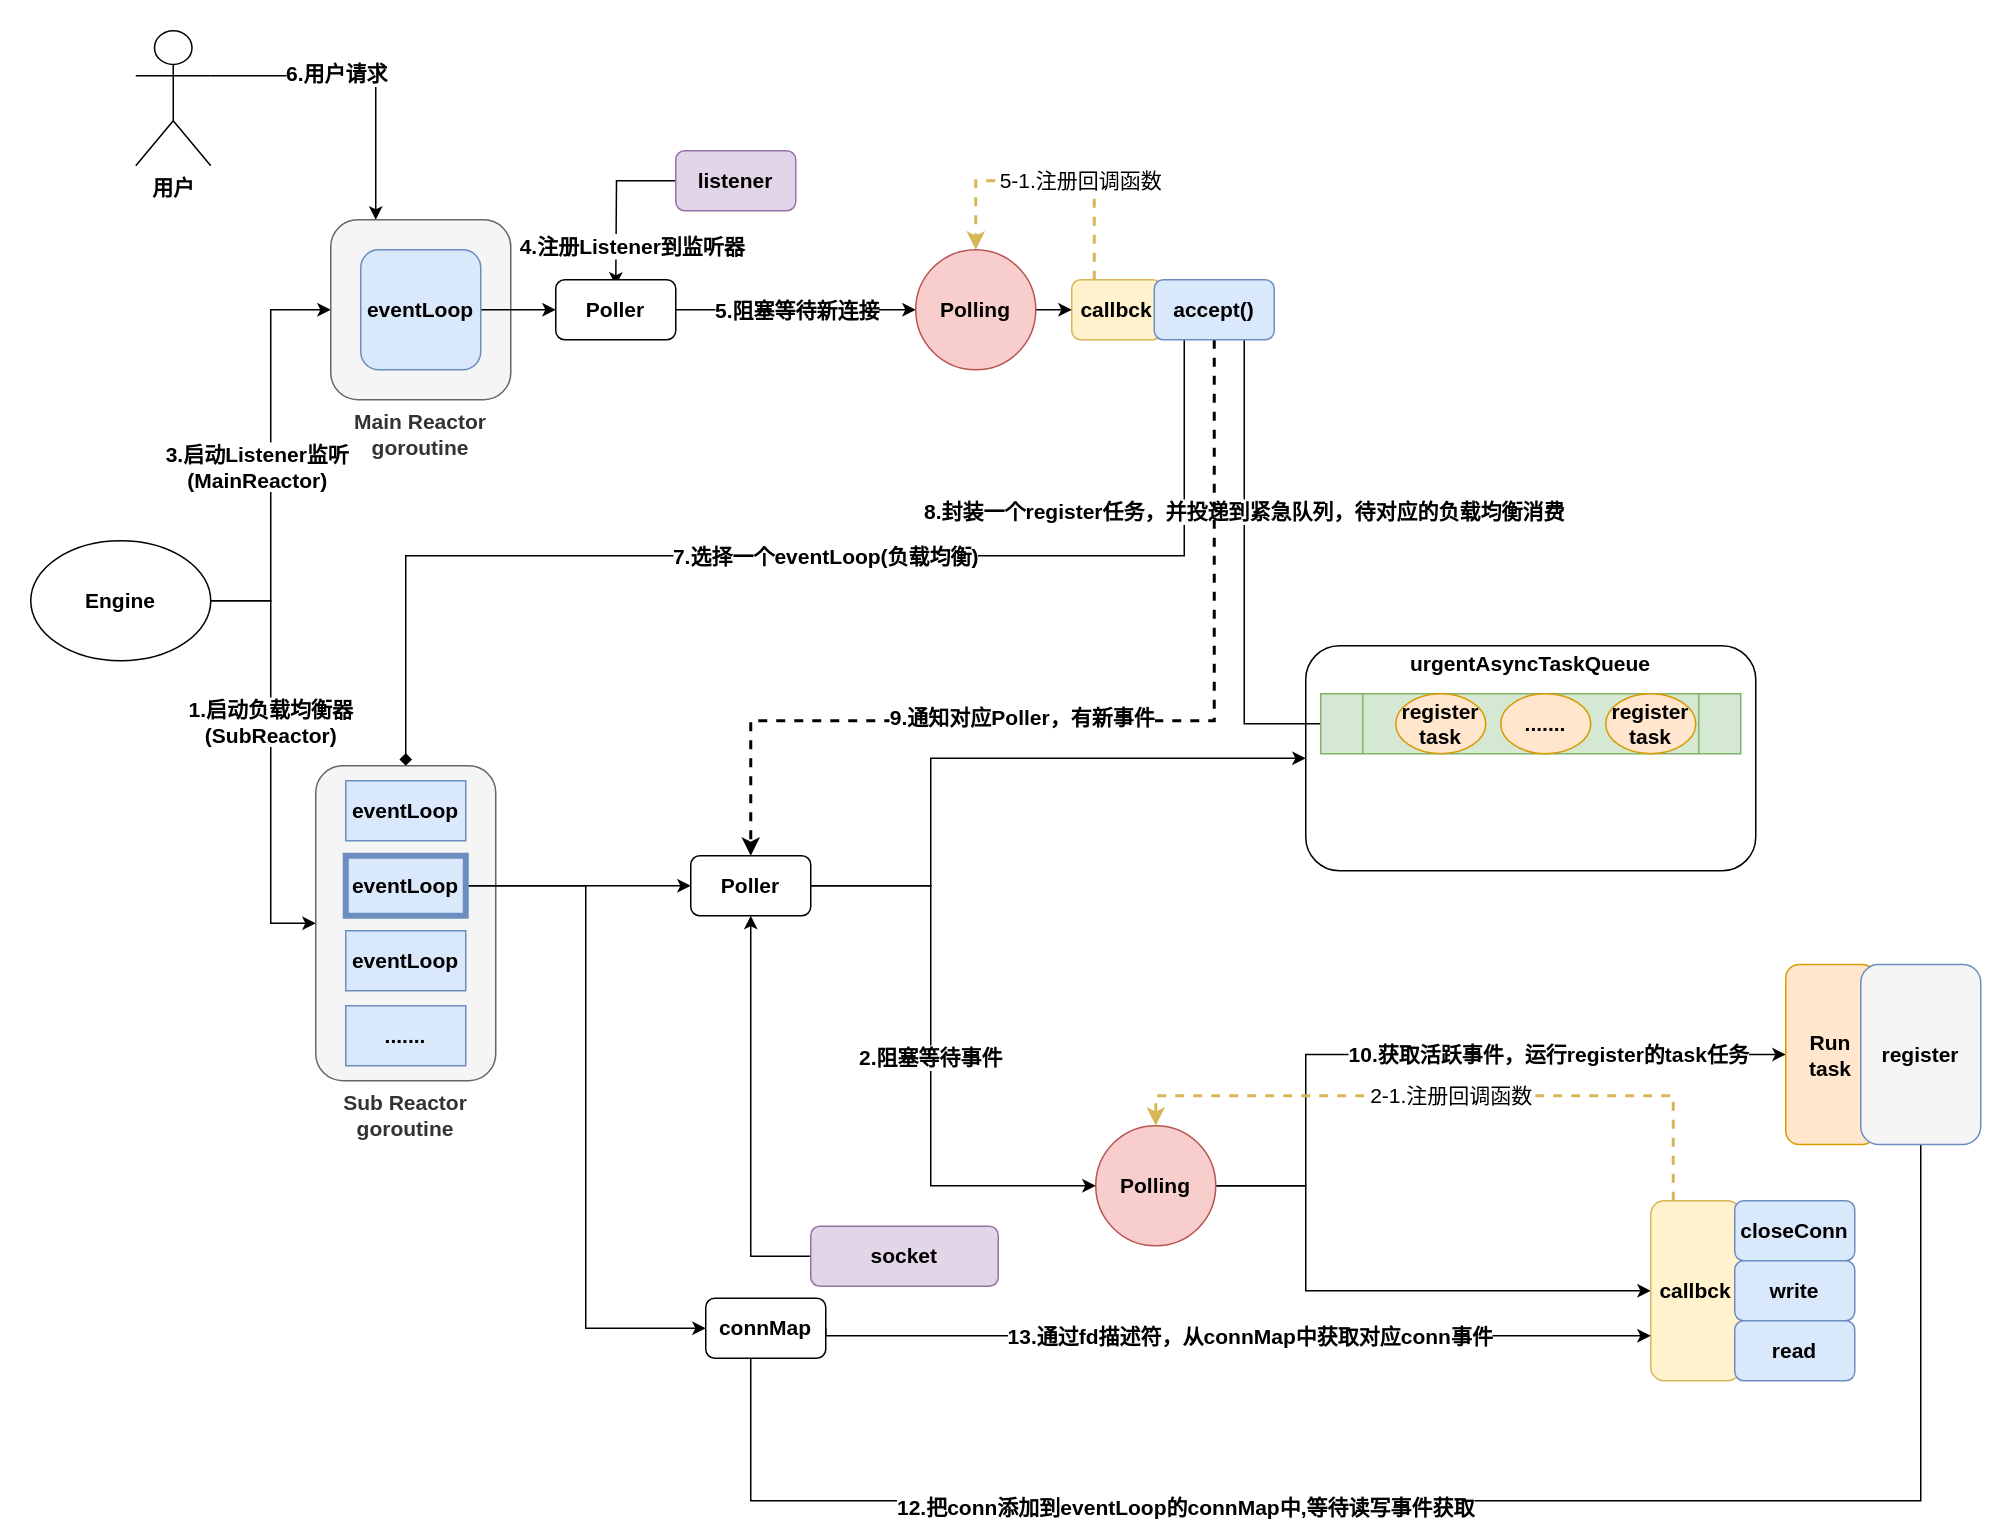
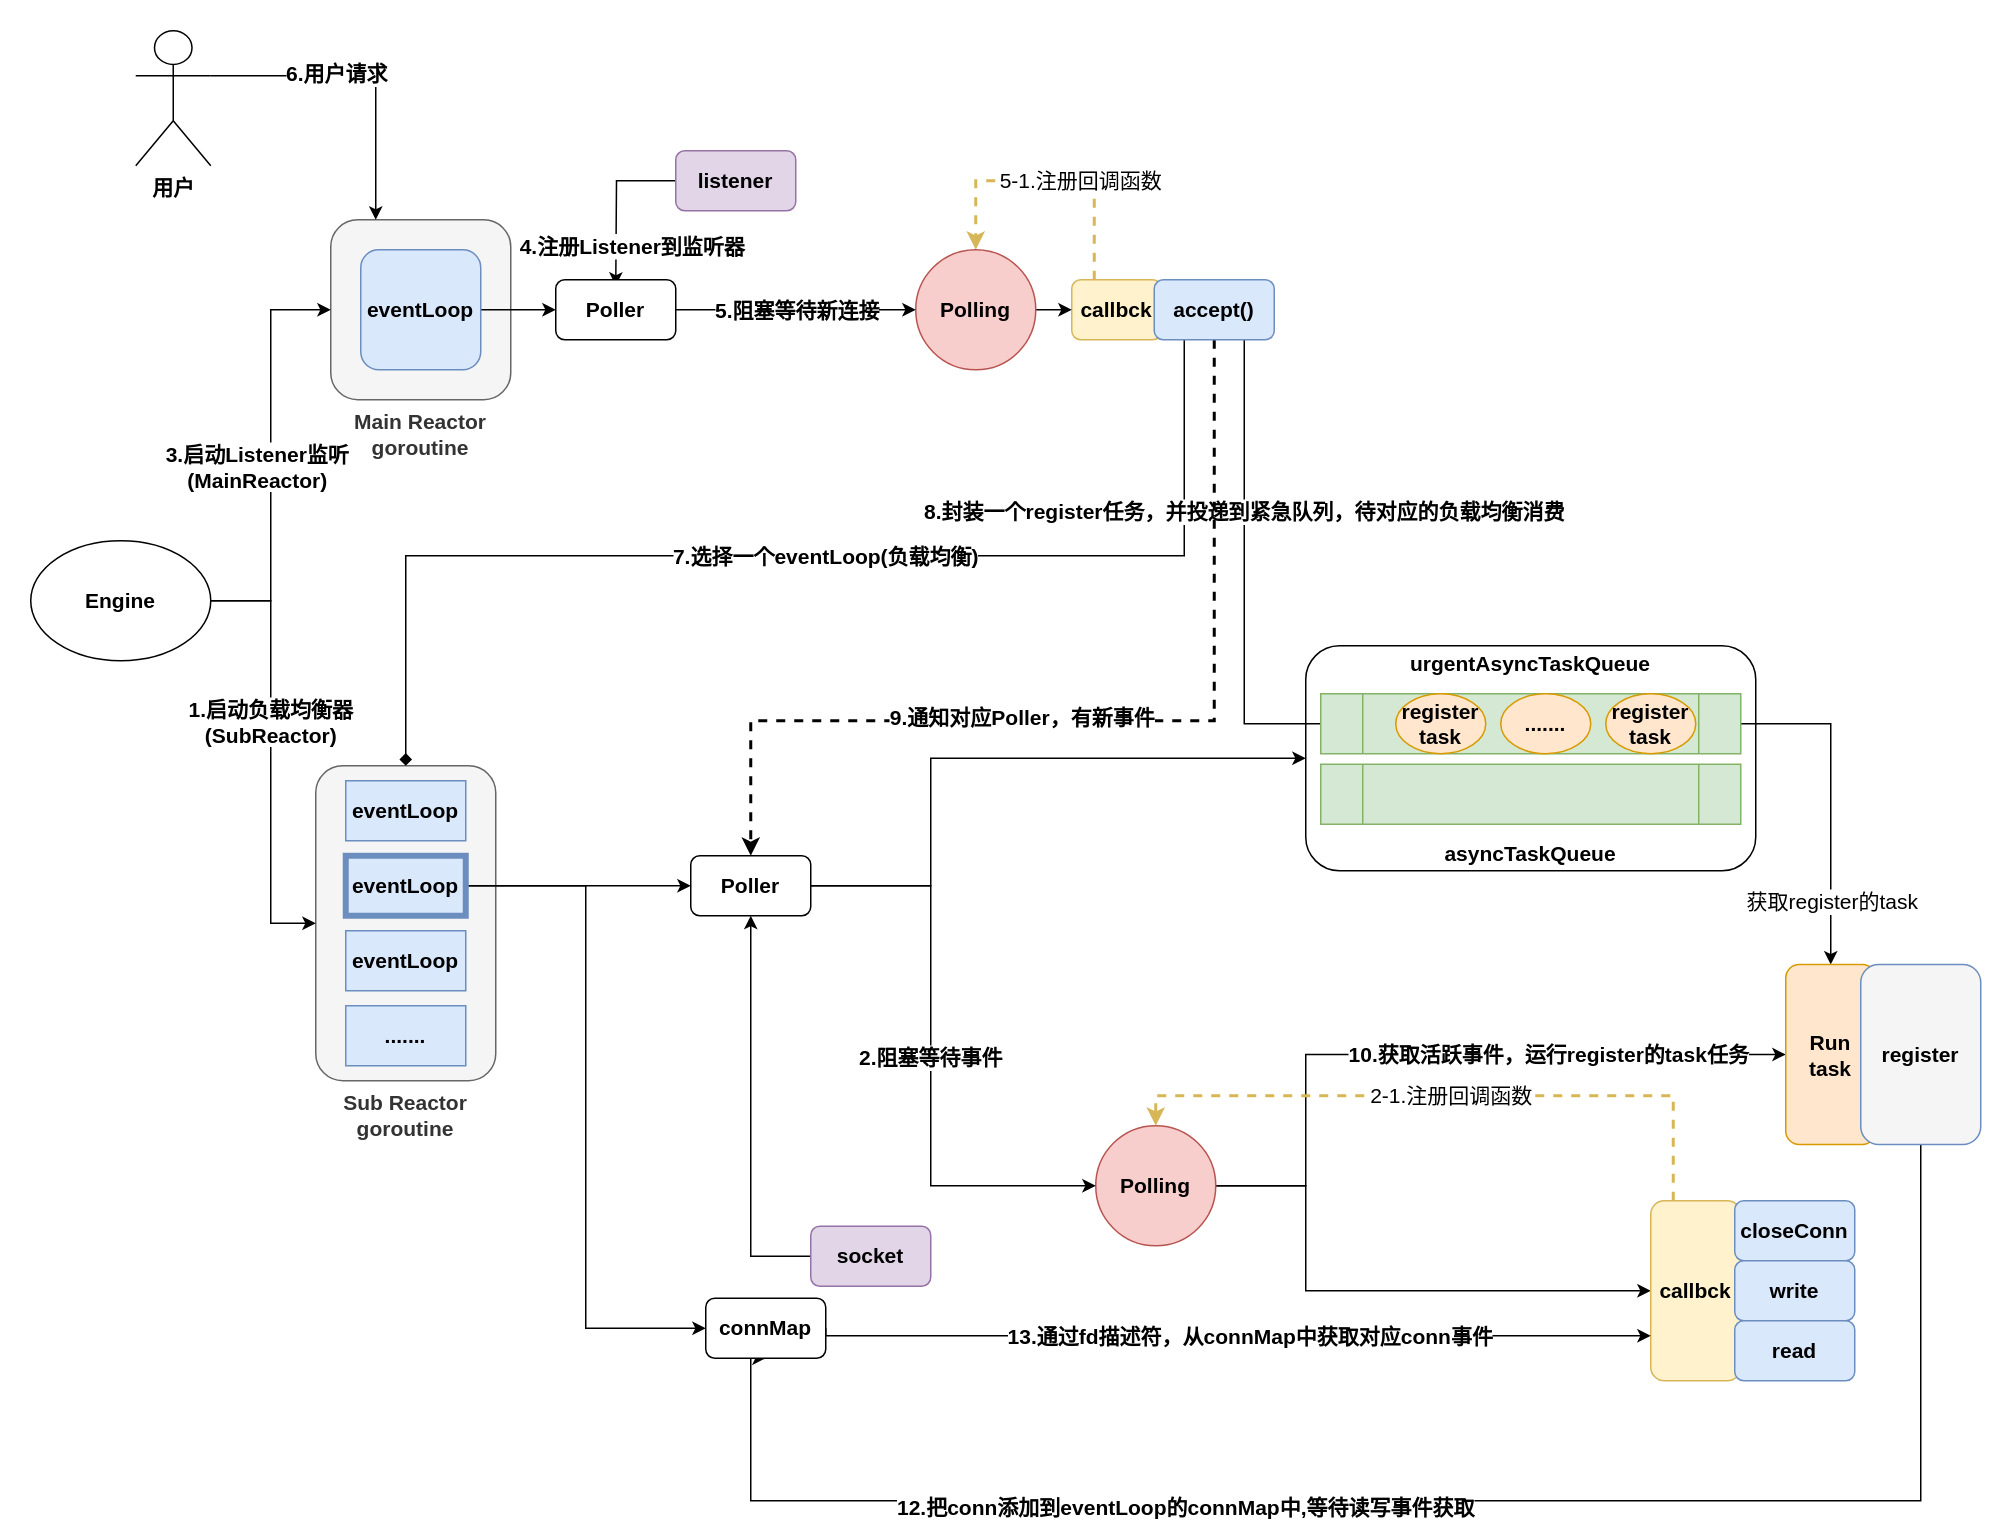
+ <mxCell id="36" value="&lt;span style=&quot;font-size: 14px&quot;&gt;asyncTaskQueue&lt;/span&gt;" style="shape=process;whiteSpace=wrap;html=1;backgroundOutline=1;labelPosition=center;verticalLabelPosition=bottom;align=center;verticalAlign=middle;fillColor=#d5e8d4;strokeColor=#82b366;fontStyle=1;fontSize=14;" parent="1" vertex="1"><mxGeometry x="880" y="509" width="280" height="40" as="geometry" /></mxCell>
+ <mxCell id="33" style="edgeStyle=orthogonalEdgeStyle;rounded=0;orthogonalLoop=1;jettySize=auto;html=1;exitX=1;exitY=0.5;exitDx=0;exitDy=0;entryX=0.5;entryY=0;entryDx=0;entryDy=0;fontStyle=1;fontSize=14;" parent="1" source="35" target="40" edge="1"><mxGeometry relative="1" as="geometry" /></mxCell>
+ <mxCell id="34" value="获取register的task" style="edgeLabel;html=1;align=center;verticalAlign=middle;resizable=0;points=[];fontSize=14;" parent="33" vertex="1" connectable="0"><mxGeometry x="0.243" y="-2" relative="1" as="geometry"><mxPoint x="2" y="41" as="offset" /></mxGeometry></mxCell>
- <mxCell id="45" value="socket" style="rounded=1;whiteSpace=wrap;html=1;fontStyle=1;fontSize=14;fillColor=#e1d5e7;strokeColor=#9673a6;" parent="1" vertex="1"><mxGeometry x="540" y="817" width="125" height="40" as="geometry" /></mxCell>
+ <mxCell id="45" value="socket" style="rounded=1;whiteSpace=wrap;html=1;fontStyle=1;fontSize=14;fillColor=#e1d5e7;strokeColor=#9673a6;" parent="1" vertex="1"><mxGeometry x="540" y="817" width="80" height="40" as="geometry" /></mxCell>
- <mxCell id="60" style="edgeStyle=orthogonalEdgeStyle;rounded=0;orthogonalLoop=1;jettySize=auto;html=1;exitX=0.5;exitY=1;exitDx=0;exitDy=0;entryX=0.5;entryY=1;entryDx=0;entryDy=0;fontStyle=1;fontSize=14;endArrow=none;" parent="1" source="62" target="65" edge="1"><mxGeometry relative="1" as="geometry"><Array as="points"><mxPoint x="1280" y="1000" /><mxPoint x="500" y="1000" /></Array></mxGeometry></mxCell>
+ <mxCell id="60" style="edgeStyle=orthogonalEdgeStyle;rounded=0;orthogonalLoop=1;jettySize=auto;html=1;exitX=0.5;exitY=1;exitDx=0;exitDy=0;entryX=0.5;entryY=1;entryDx=0;entryDy=0;fontStyle=1;fontSize=14;" parent="1" source="62" target="65" edge="1"><mxGeometry relative="1" as="geometry"><Array as="points"><mxPoint x="1280" y="1000" /><mxPoint x="500" y="1000" /></Array></mxGeometry></mxCell>
